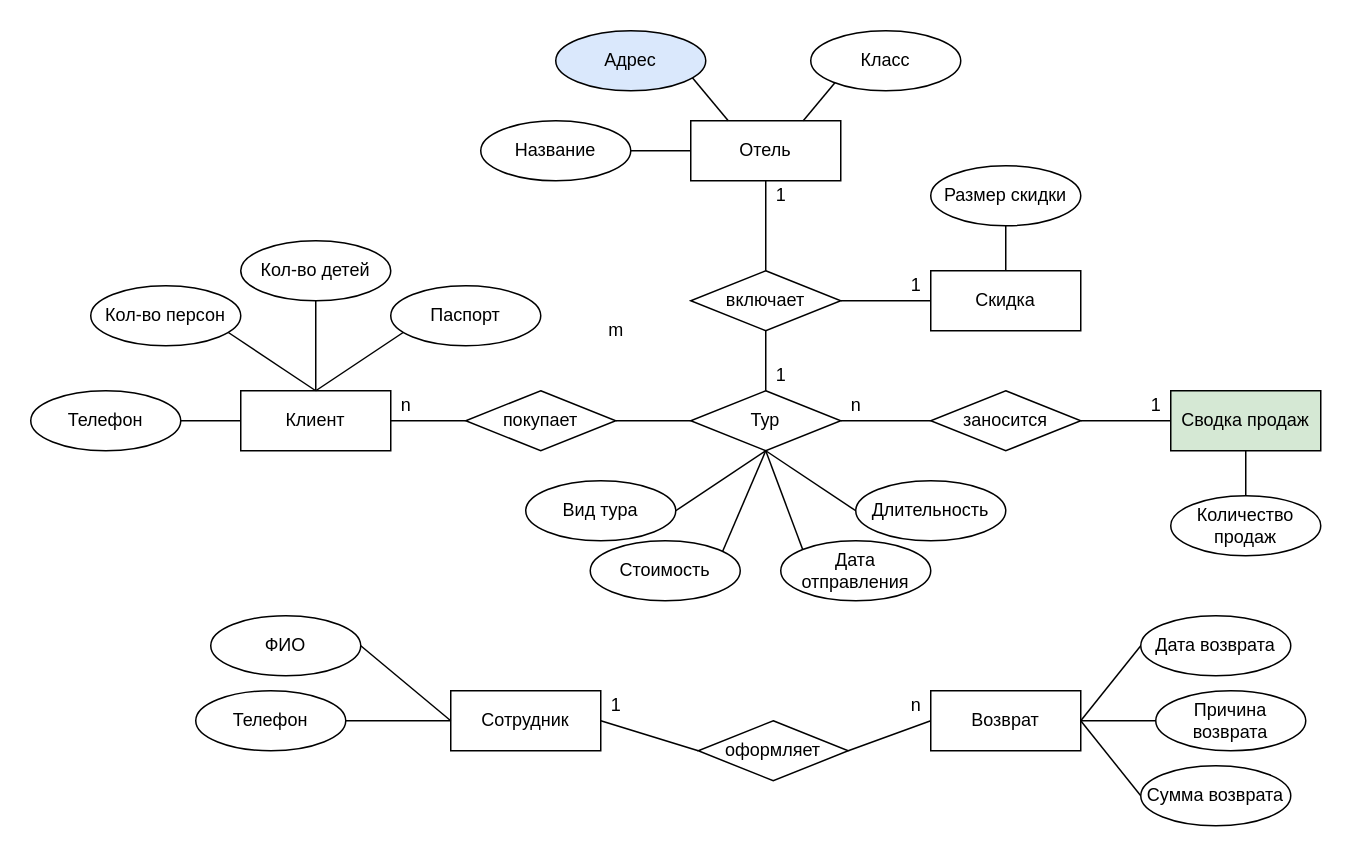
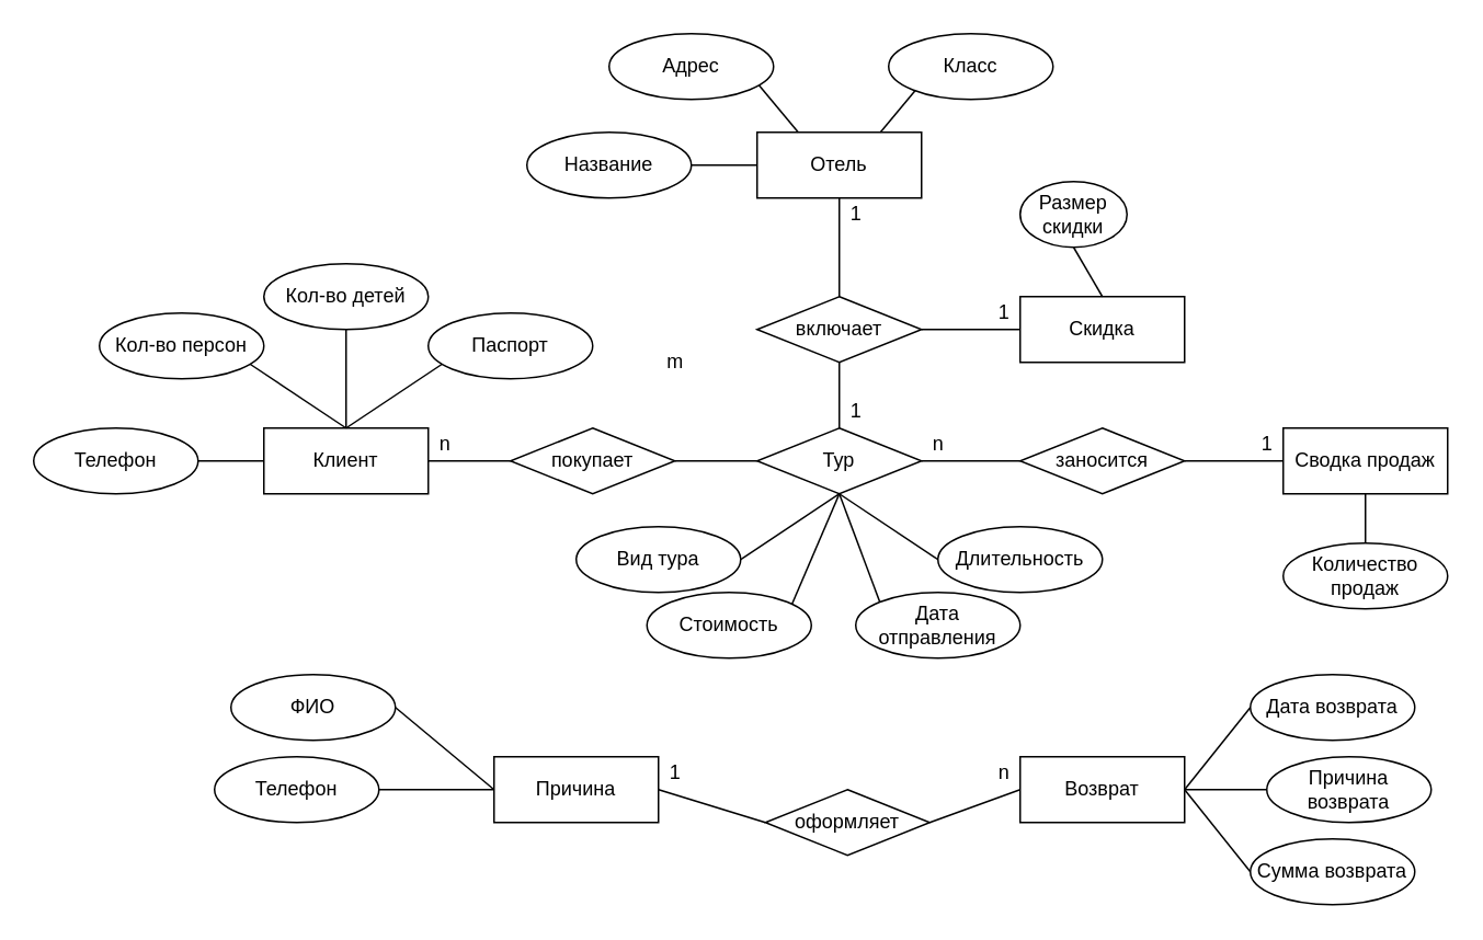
- <mxCell id="54" value="Адрес" style="ellipse;whiteSpace=wrap;html=1;fillColor=#dae8fc;" vertex="1" parent="1"><mxGeometry x="370" width="100" height="40" as="geometry" y="20" /></mxCell>
+ <mxCell id="54" value="Адрес" style="ellipse;whiteSpace=wrap;html=1;" vertex="1" parent="1"><mxGeometry x="370" width="100" height="40" as="geometry" y="20" /></mxCell>
- <mxCell id="49" value="Размер скидки" style="ellipse;whiteSpace=wrap;html=1;" vertex="1" parent="1"><mxGeometry x="620" y="110" width="100" height="40" as="geometry" /></mxCell>
+ <mxCell id="49" value="Размер скидки" style="ellipse;whiteSpace=wrap;html=1;" vertex="1" parent="1"><mxGeometry x="620" y="110" width="65" height="40" as="geometry" /></mxCell>
- <mxCell id="8" value="Сводка продаж" style="rounded=0;whiteSpace=wrap;html=1;fillColor=#d5e8d4;" vertex="1" parent="1"><mxGeometry x="780" y="260" width="100" height="40" as="geometry" /></mxCell>
+ <mxCell id="8" value="Сводка продаж" style="rounded=0;whiteSpace=wrap;html=1;" vertex="1" parent="1"><mxGeometry x="780" y="260" width="100" height="40" as="geometry" /></mxCell>
- <mxCell id="5" value="Сотрудник" style="rounded=0;whiteSpace=wrap;html=1;" vertex="1" parent="1"><mxGeometry x="300" y="460" width="100" height="40" as="geometry" /></mxCell>
+ <mxCell id="5" value="Причина" style="rounded=0;whiteSpace=wrap;html=1;" vertex="1" parent="1"><mxGeometry x="300" y="460" width="100" height="40" as="geometry" /></mxCell>
